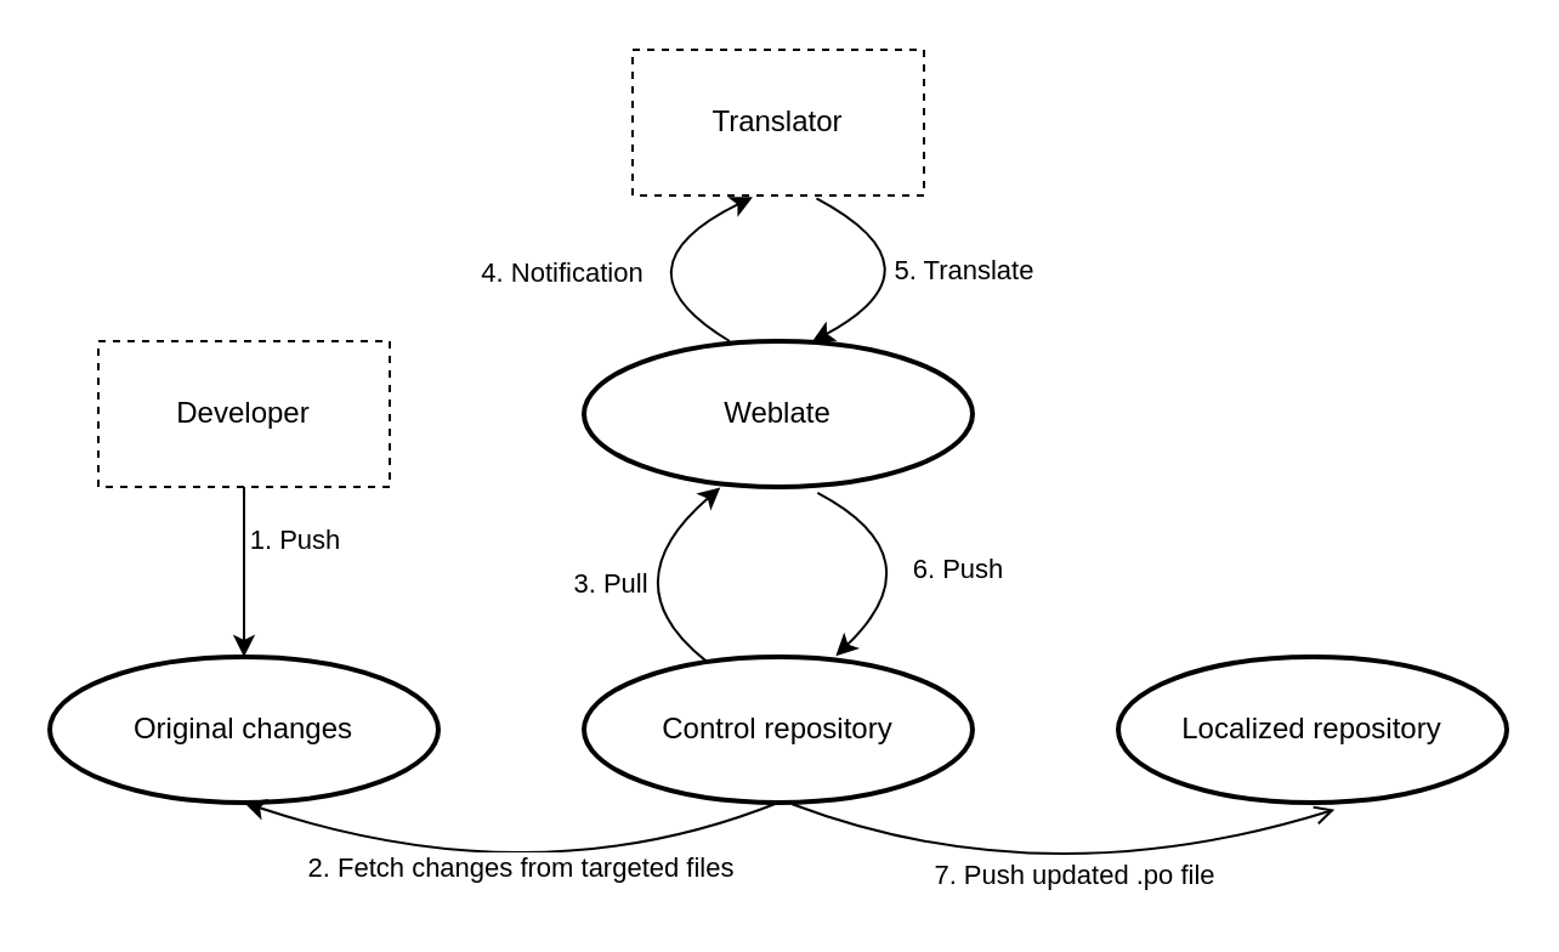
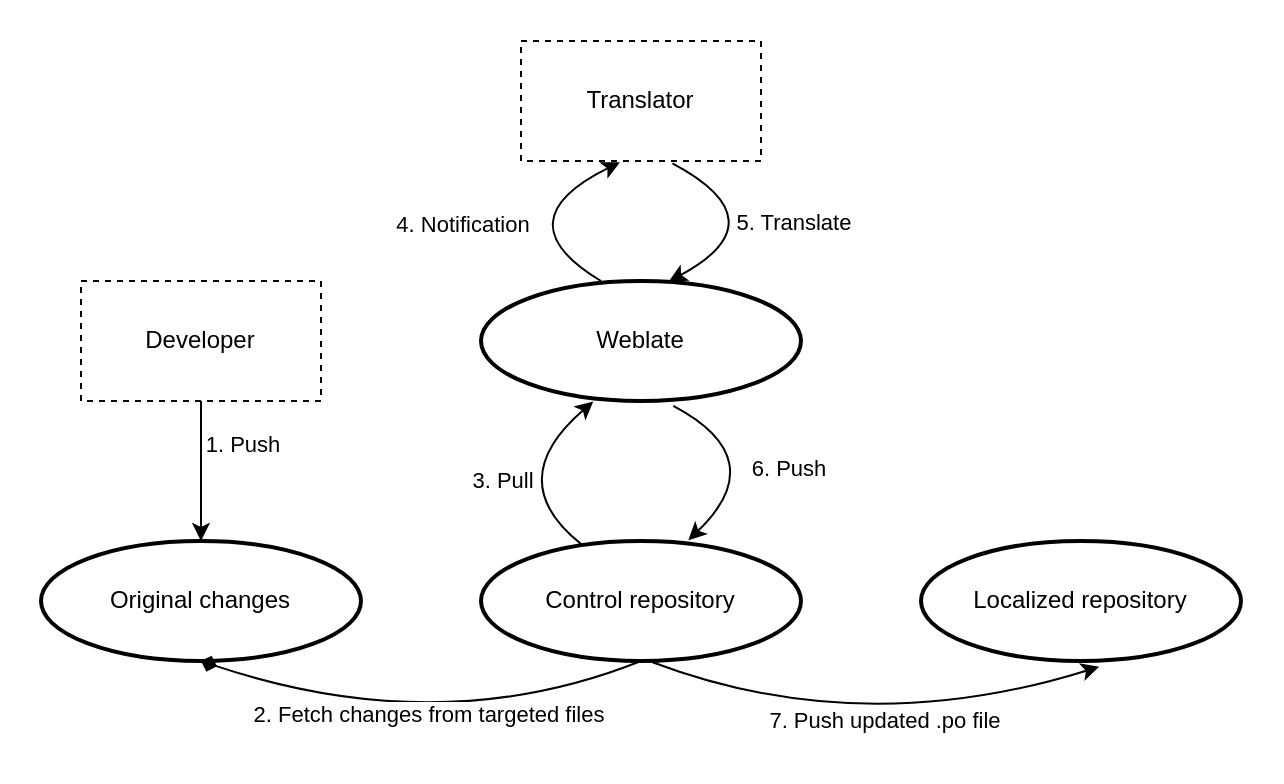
- <mxCell id="6" value="" style="curved=1;endArrow=classic;html=1;rounded=0;exitX=0.5;exitY=1;exitDx=0;exitDy=0;entryX=0.5;entryY=1;entryDx=0;entryDy=0;entryPerimeter=0;exitPerimeter=0;" edge="1" parent="1" source="8" target="2"><mxGeometry width="50" height="50" relative="1" as="geometry"><mxPoint x="320" y="330" as="sourcePoint" /><mxPoint x="70" y="350" as="targetPoint" /><Array as="points"><mxPoint x="220" y="370" /></Array></mxGeometry></mxCell>
+ <mxCell id="6" value="" style="curved=1;endArrow=diamond;html=1;rounded=0;exitX=0.5;exitY=1;exitDx=0;exitDy=0;entryX=0.5;entryY=1;entryDx=0;entryDy=0;entryPerimeter=0;exitPerimeter=0;" edge="1" parent="1" source="8" target="2"><mxGeometry width="50" height="50" relative="1" as="geometry"><mxPoint x="320" y="330" as="sourcePoint" /><mxPoint x="70" y="350" as="targetPoint" /><Array as="points"><mxPoint x="220" y="370" /></Array></mxGeometry></mxCell>
- <mxCell id="20" value="" style="curved=1;endArrow=open;html=1;rounded=0;exitX=0.536;exitY=1.01;exitDx=0;exitDy=0;entryX=0.557;entryY=1.047;entryDx=0;entryDy=0;entryPerimeter=0;exitPerimeter=0;" edge="1" parent="1" source="8" target="19"><mxGeometry width="50" height="50" relative="1" as="geometry"><mxPoint x="330" y="340" as="sourcePoint" /><mxPoint x="110" y="340" as="targetPoint" /><Array as="points"><mxPoint x="430" y="370" /></Array></mxGeometry></mxCell>
+ <mxCell id="20" value="" style="curved=1;endArrow=classic;html=1;rounded=0;exitX=0.536;exitY=1.01;exitDx=0;exitDy=0;entryX=0.557;entryY=1.047;entryDx=0;entryDy=0;entryPerimeter=0;exitPerimeter=0;" edge="1" parent="1" source="8" target="19"><mxGeometry width="50" height="50" relative="1" as="geometry"><mxPoint x="330" y="340" as="sourcePoint" /><mxPoint x="110" y="340" as="targetPoint" /><Array as="points"><mxPoint x="430" y="370" /></Array></mxGeometry></mxCell>
